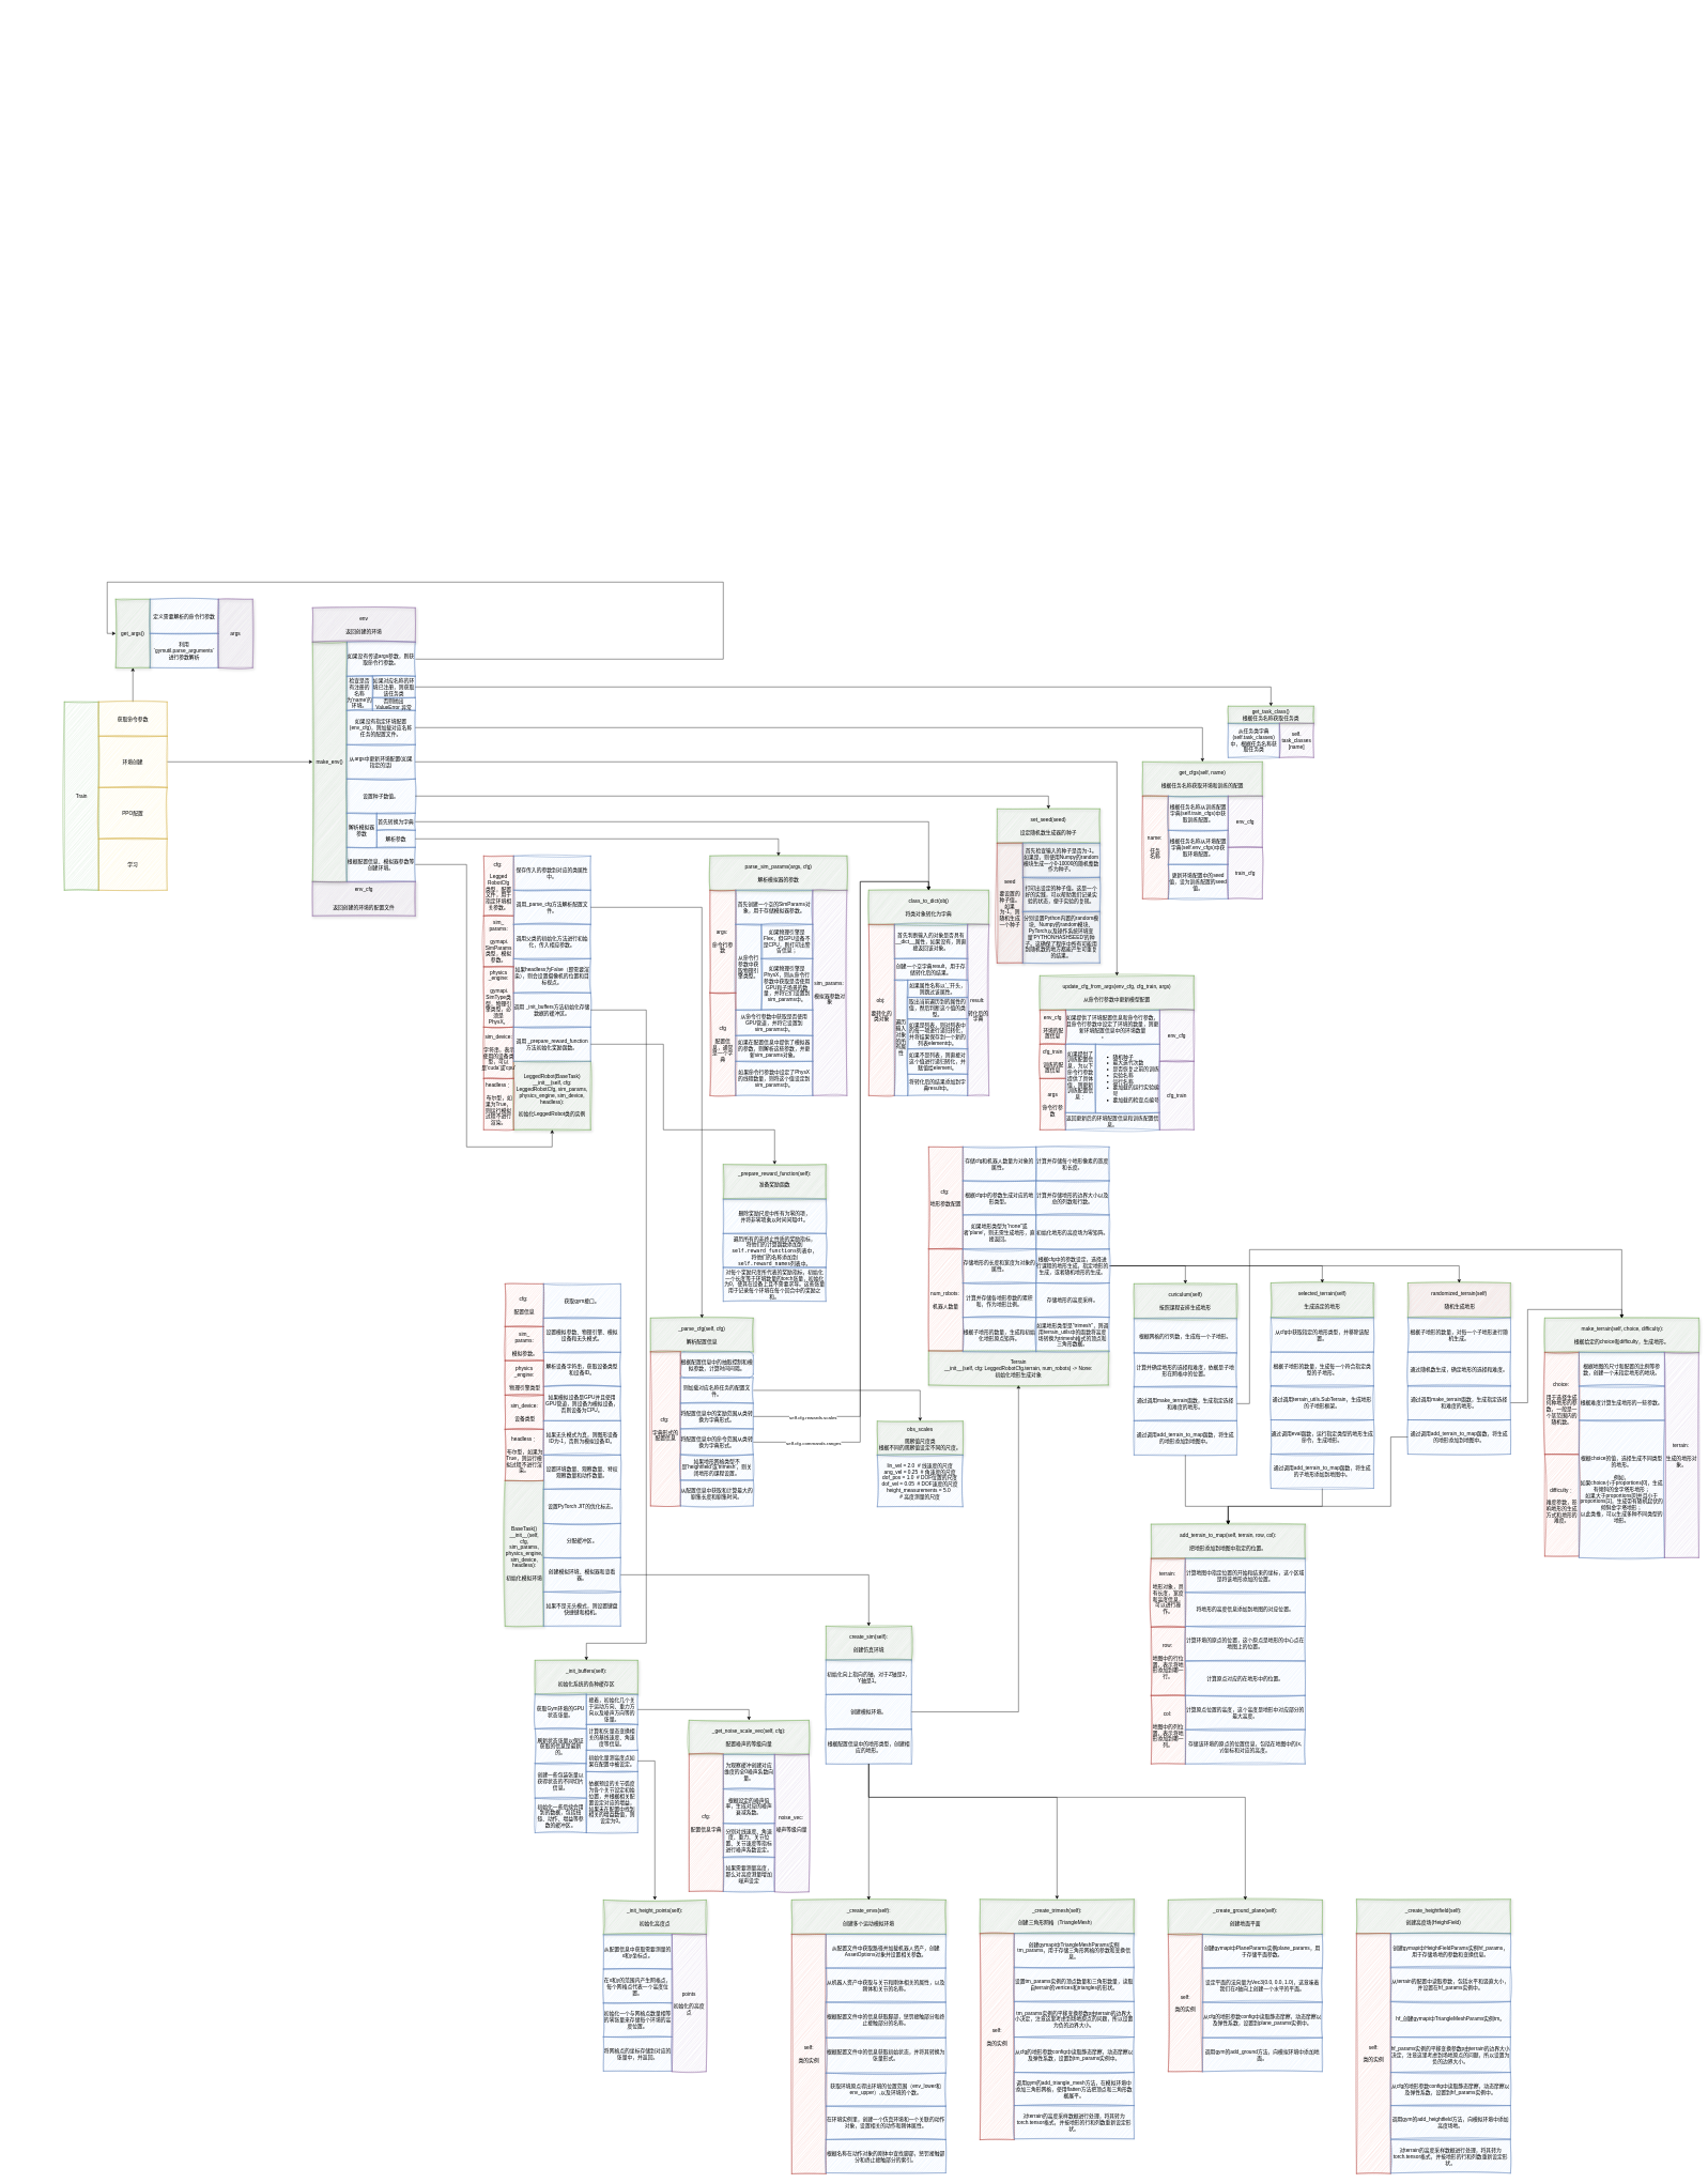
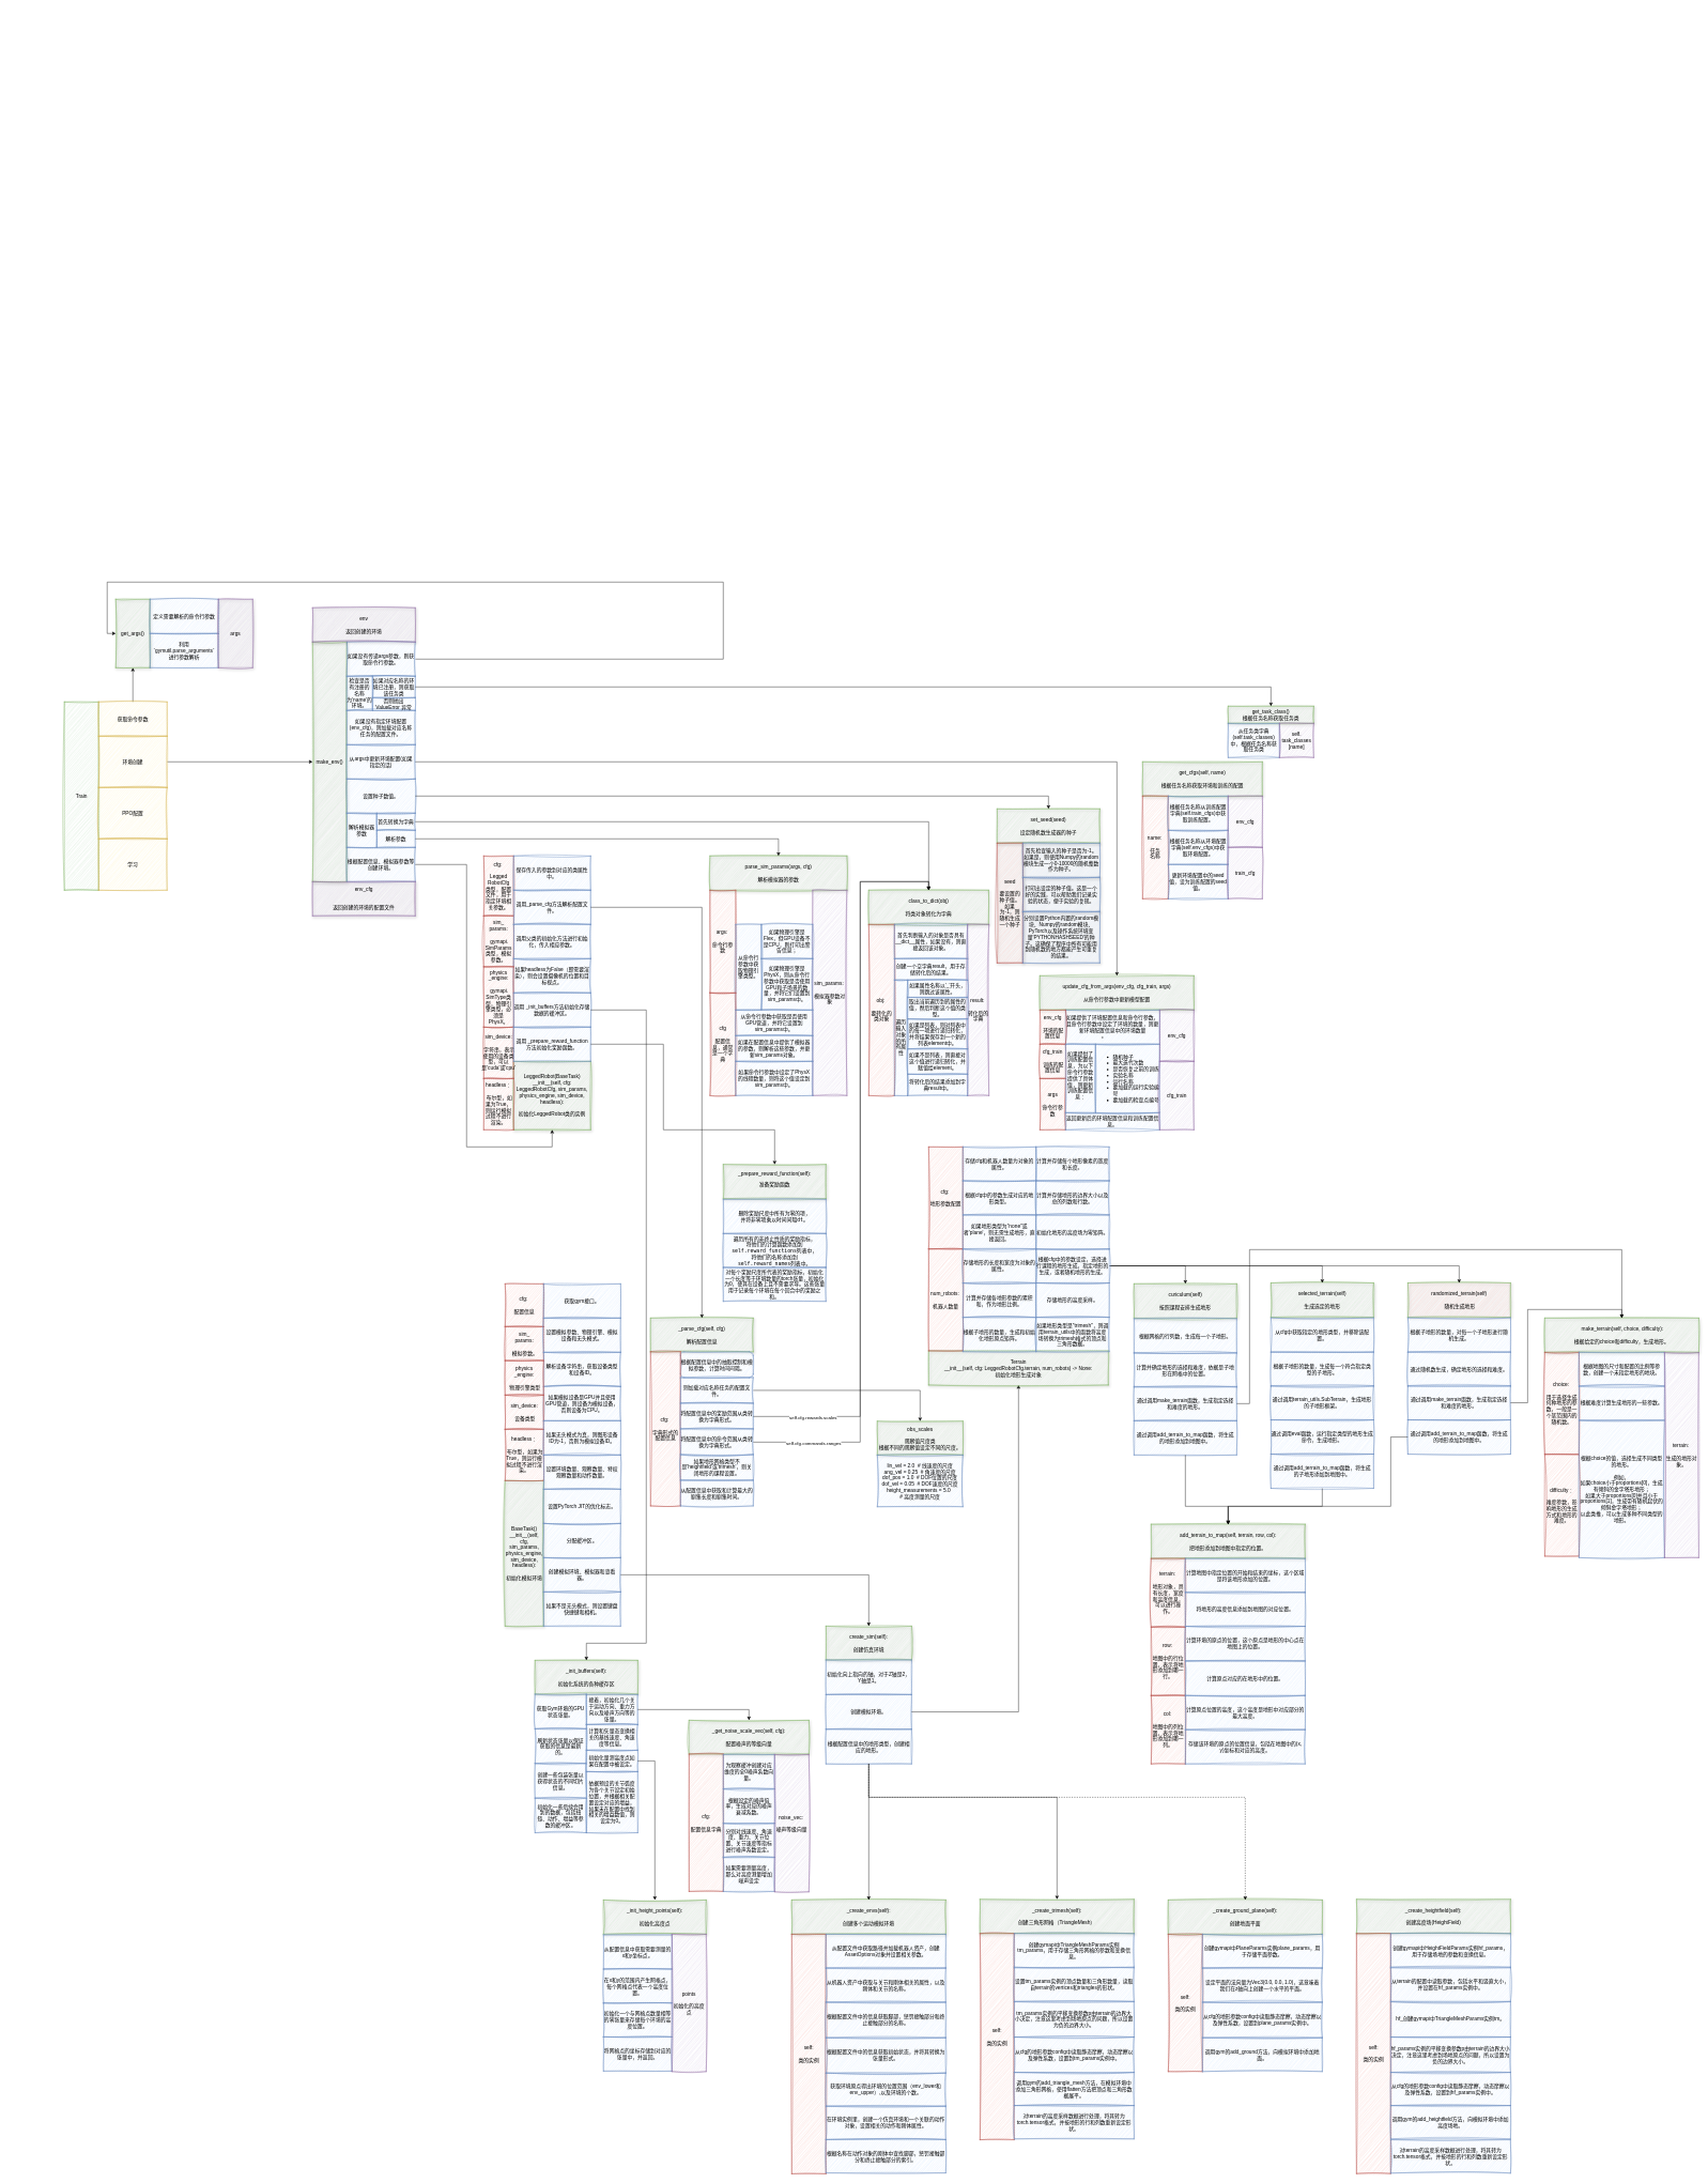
- <mxCell id="255" style="edgeStyle=orthogonalEdgeStyle;rounded=0;orthogonalLoop=1;jettySize=auto;html=1;entryX=0.5;entryY=0;entryDx=0;entryDy=0;" edge="1" parent="1" source="243" target="56"><mxGeometry relative="1" as="geometry" /></mxCell>
- <mxCell id="46" value="首先创建一个空的SimParams对象，用于存储模拟器参数。" style="rounded=0;whiteSpace=wrap;html=1;shadow=0;glass=0;sketch=1;curveFitting=1;jiggle=2;container=0;fillColor=#dae8fc;strokeColor=#6c8ebf;" parent="43" vertex="1"><mxGeometry x="60" y="80" width="180" height="80" as="geometry" /></mxCell>
- <mxCell id="192" style="rounded=0;orthogonalLoop=1;jettySize=auto;html=1;entryX=0.5;entryY=0;entryDx=0;entryDy=0;edgeStyle=orthogonalEdgeStyle;" edge="1" parent="1" source="143" target="176"><mxGeometry relative="1" as="geometry"><Array as="points"><mxPoint x="2030" y="4200" /><mxPoint x="2910" y="4200" /></Array></mxGeometry></mxCell>
+ <mxCell id="192" style="rounded=0;orthogonalLoop=1;jettySize=auto;html=1;entryX=0.5;entryY=0;entryDx=0;entryDy=0;edgeStyle=orthogonalEdgeStyle;dashed=1;" edge="1" parent="1" source="143" target="176"><mxGeometry relative="1" as="geometry"><Array as="points"><mxPoint x="2030" y="4200" /><mxPoint x="2910" y="4200" /></Array></mxGeometry></mxCell>
